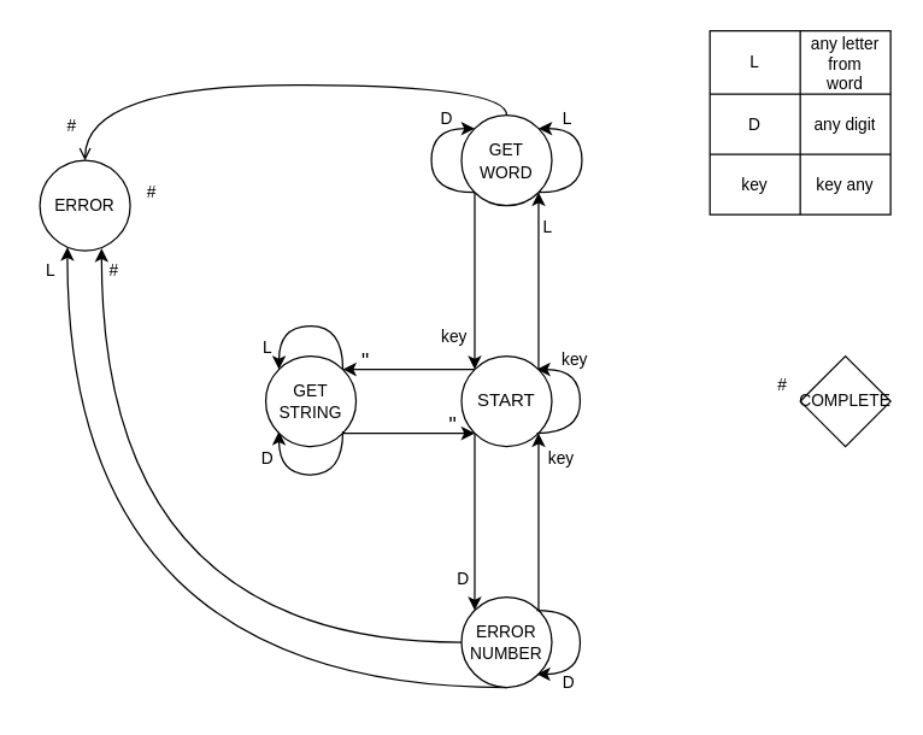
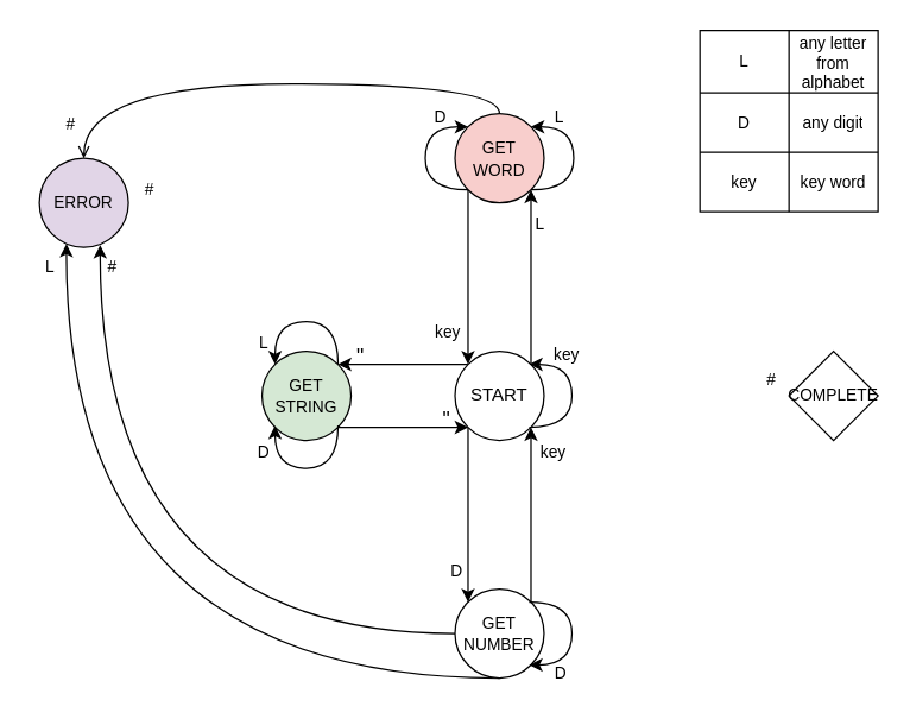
- <mxCell id="27" value="any letter&lt;br&gt;from&lt;br&gt;word" style="shape=partialRectangle;html=1;whiteSpace=wrap;connectable=0;overflow=hidden;fillColor=none;top=0;left=0;bottom=0;right=0;pointerEvents=1;strokeWidth=1;fontSize=11;" parent="25" vertex="1"><mxGeometry x="60" width="60" height="42" as="geometry"><mxRectangle width="60" height="42" as="alternateBounds" /></mxGeometry></mxCell>
+ <mxCell id="27" value="any letter&lt;br&gt;from&lt;br&gt;alphabet" style="shape=partialRectangle;html=1;whiteSpace=wrap;connectable=0;overflow=hidden;fillColor=none;top=0;left=0;bottom=0;right=0;pointerEvents=1;strokeWidth=1;fontSize=11;" parent="25" vertex="1"><mxGeometry x="60" width="60" height="42" as="geometry"><mxRectangle width="60" height="42" as="alternateBounds" /></mxGeometry></mxCell>
- <mxCell id="10" value="&lt;font style=&quot;font-size: 11px;&quot;&gt;GET&lt;br&gt;WORD&lt;/font&gt;" style="ellipse;whiteSpace=wrap;html=1;aspect=fixed;strokeWidth=1;" parent="1" vertex="1"><mxGeometry x="306" y="76" width="60" height="60" as="geometry" /></mxCell>
+ <mxCell id="10" value="&lt;font style=&quot;font-size: 11px;&quot;&gt;GET&lt;br&gt;WORD&lt;/font&gt;" style="ellipse;whiteSpace=wrap;html=1;aspect=fixed;strokeWidth=1;fillColor=#f8cecc;" parent="1" vertex="1"><mxGeometry x="306" y="76" width="60" height="60" as="geometry" /></mxCell>
- <mxCell id="33" value="key any" style="shape=partialRectangle;html=1;whiteSpace=wrap;connectable=0;overflow=hidden;fillColor=none;top=0;left=0;bottom=0;right=0;pointerEvents=1;strokeWidth=1;fontSize=11;" parent="31" vertex="1"><mxGeometry x="60" width="60" height="40" as="geometry"><mxRectangle width="60" height="40" as="alternateBounds" /></mxGeometry></mxCell>
+ <mxCell id="33" value="key word" style="shape=partialRectangle;html=1;whiteSpace=wrap;connectable=0;overflow=hidden;fillColor=none;top=0;left=0;bottom=0;right=0;pointerEvents=1;strokeWidth=1;fontSize=11;" parent="31" vertex="1"><mxGeometry x="60" width="60" height="40" as="geometry"><mxRectangle width="60" height="40" as="alternateBounds" /></mxGeometry></mxCell>
- <mxCell id="16" value="&lt;span style=&quot;font-size: 11px;&quot;&gt;ERROR&lt;/span&gt;" style="ellipse;whiteSpace=wrap;html=1;aspect=fixed;strokeWidth=1;" parent="1" vertex="1"><mxGeometry x="26" y="106" width="60" height="60" as="geometry" /></mxCell>
+ <mxCell id="16" value="&lt;span style=&quot;font-size: 11px;&quot;&gt;ERROR&lt;/span&gt;" style="ellipse;whiteSpace=wrap;html=1;aspect=fixed;strokeWidth=1;fillColor=#e1d5e7;" parent="1" vertex="1"><mxGeometry x="26" y="106" width="60" height="60" as="geometry" /></mxCell>
- <mxCell id="15" value="&lt;font style=&quot;font-size: 11px;&quot;&gt;GET&lt;br&gt;STRING&lt;/font&gt;" style="ellipse;whiteSpace=wrap;html=1;aspect=fixed;strokeWidth=1;" parent="1" vertex="1"><mxGeometry x="176" y="236" width="60" height="60" as="geometry" /></mxCell>
+ <mxCell id="15" value="&lt;font style=&quot;font-size: 11px;&quot;&gt;GET&lt;br&gt;STRING&lt;/font&gt;" style="ellipse;whiteSpace=wrap;html=1;aspect=fixed;strokeWidth=1;fillColor=#d5e8d4;" parent="1" vertex="1"><mxGeometry x="176" y="236" width="60" height="60" as="geometry" /></mxCell>
- <mxCell id="14" value="&lt;font style=&quot;font-size: 11px;&quot;&gt;ERROR&lt;br&gt;NUMBER&lt;/font&gt;" style="ellipse;whiteSpace=wrap;html=1;aspect=fixed;strokeWidth=1;" parent="1" vertex="1"><mxGeometry x="306" y="396" width="60" height="60" as="geometry" /></mxCell>
+ <mxCell id="14" value="&lt;font style=&quot;font-size: 11px;&quot;&gt;GET&lt;br&gt;NUMBER&lt;/font&gt;" style="ellipse;whiteSpace=wrap;html=1;aspect=fixed;strokeWidth=1;" parent="1" vertex="1"><mxGeometry x="306" y="396" width="60" height="60" as="geometry" /></mxCell>
